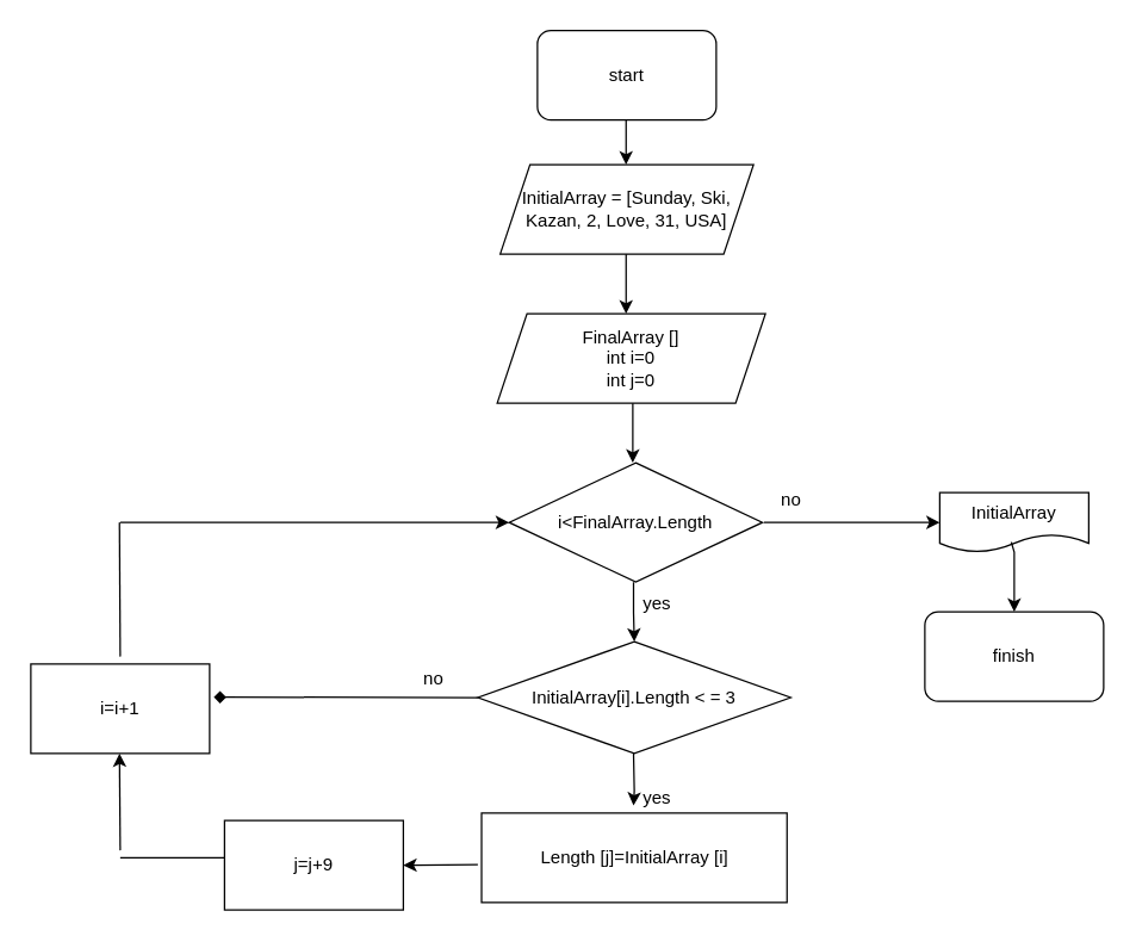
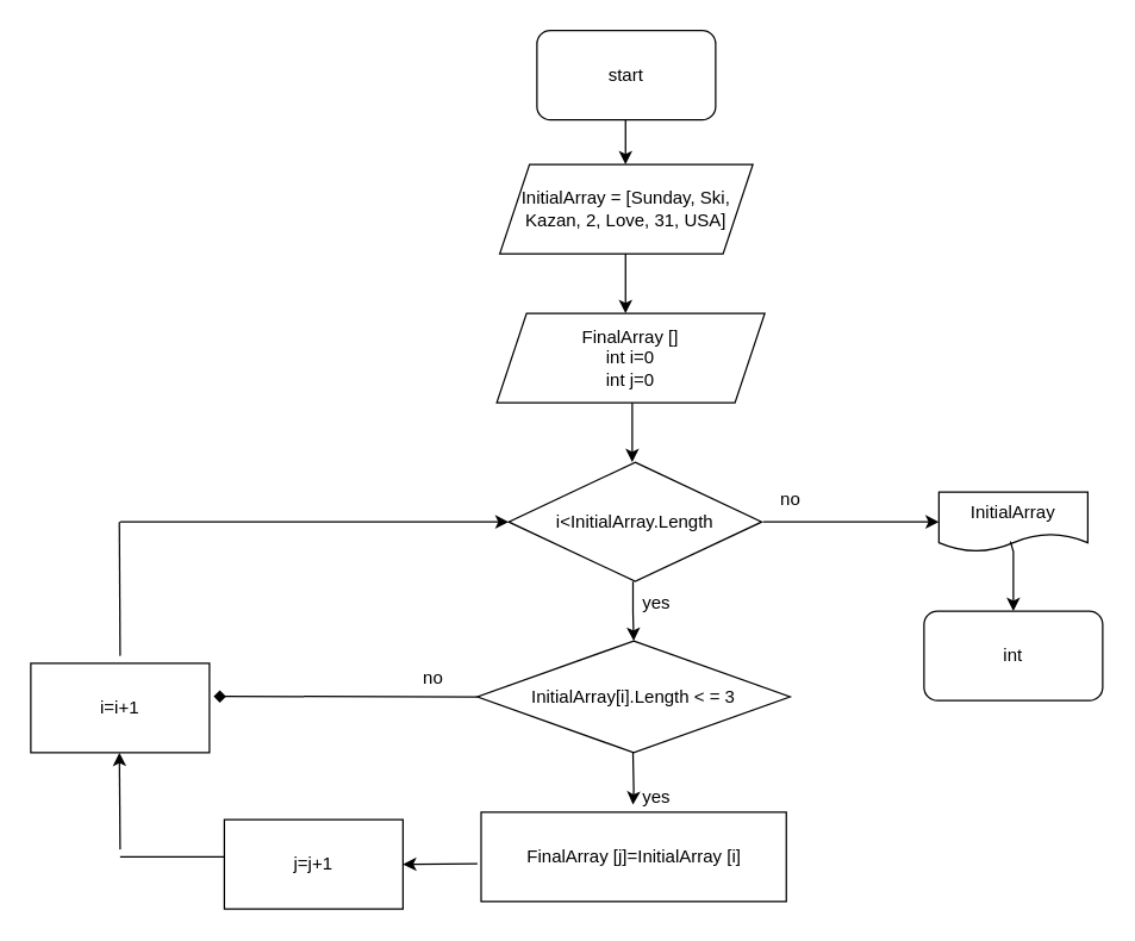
- <mxCell id="10" value="i&amp;lt;FinalArray.Length" style="rhombus;whiteSpace=wrap;html=1;" vertex="1" parent="1"><mxGeometry x="341" y="310" width="170" height="80" as="geometry" /></mxCell>
+ <mxCell id="10" value="i&amp;lt;InitialArray.Length" style="rhombus;whiteSpace=wrap;html=1;" vertex="1" parent="1"><mxGeometry x="341" y="310" width="170" height="80" as="geometry" /></mxCell>
- <mxCell id="30" value="finish" style="rounded=1;whiteSpace=wrap;html=1;" vertex="1" parent="1"><mxGeometry x="620" y="410" width="120" height="60" as="geometry" /></mxCell>
+ <mxCell id="30" value="int" style="rounded=1;whiteSpace=wrap;html=1;" vertex="1" parent="1"><mxGeometry x="620" y="410" width="120" height="60" as="geometry" /></mxCell>
- <mxCell id="20" value="Length [j]=InitialArray [i]" style="rounded=0;whiteSpace=wrap;html=1;" vertex="1" parent="1"><mxGeometry x="322.5" y="545" width="205" height="60" as="geometry" /></mxCell>
+ <mxCell id="20" value="FinalArray [j]=InitialArray [i]" style="rounded=0;whiteSpace=wrap;html=1;" vertex="1" parent="1"><mxGeometry x="322.5" y="545" width="205" height="60" as="geometry" /></mxCell>
- <mxCell id="22" value="j=j+9" style="rounded=0;whiteSpace=wrap;html=1;" vertex="1" parent="1"><mxGeometry x="150" y="550" width="120" height="60" as="geometry" /></mxCell>
+ <mxCell id="22" value="j=j+1" style="rounded=0;whiteSpace=wrap;html=1;" vertex="1" parent="1"><mxGeometry x="150" y="550" width="120" height="60" as="geometry" /></mxCell>
